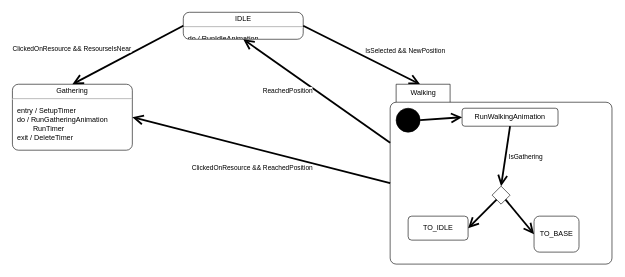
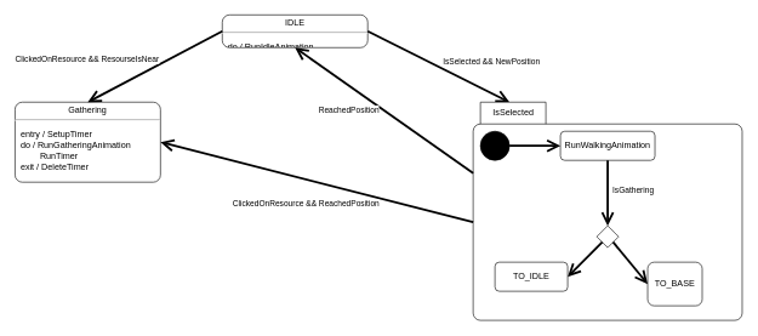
- <mxCell id="6" value="Walking" style="shape=folder;align=center;verticalAlign=middle;fontStyle=0;tabWidth=100;tabHeight=30;tabPosition=left;html=1;boundedLbl=1;labelInHeader=1;rounded=1;absoluteArcSize=1;arcSize=10;" vertex="1" parent="1"><mxGeometry x="650" y="140" width="370" height="300" as="geometry" /></mxCell>
+ <mxCell id="6" value="IsSelected" style="shape=folder;align=center;verticalAlign=middle;fontStyle=0;tabWidth=100;tabHeight=30;tabPosition=left;html=1;boundedLbl=1;labelInHeader=1;rounded=1;absoluteArcSize=1;arcSize=10;" vertex="1" parent="1"><mxGeometry x="650" y="140" width="370" height="300" as="geometry" /></mxCell>
- <mxCell id="9" value="RunWalkingAnimation" style="shape=rect;rounded=1;html=1;whiteSpace=wrap;align=center;" vertex="1" parent="1"><mxGeometry x="770" y="180" width="160" height="30" as="geometry" /></mxCell>
+ <mxCell id="9" value="RunWalkingAnimation" style="shape=rect;rounded=1;html=1;whiteSpace=wrap;align=center;" vertex="1" parent="1"><mxGeometry x="770" y="180" width="130" height="40" as="geometry" /></mxCell>
